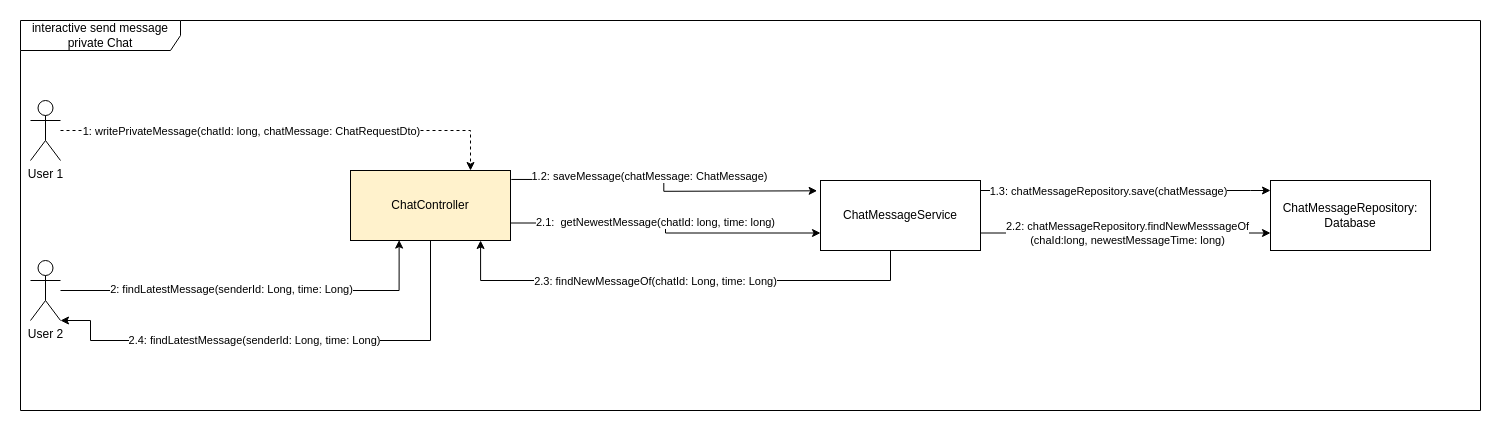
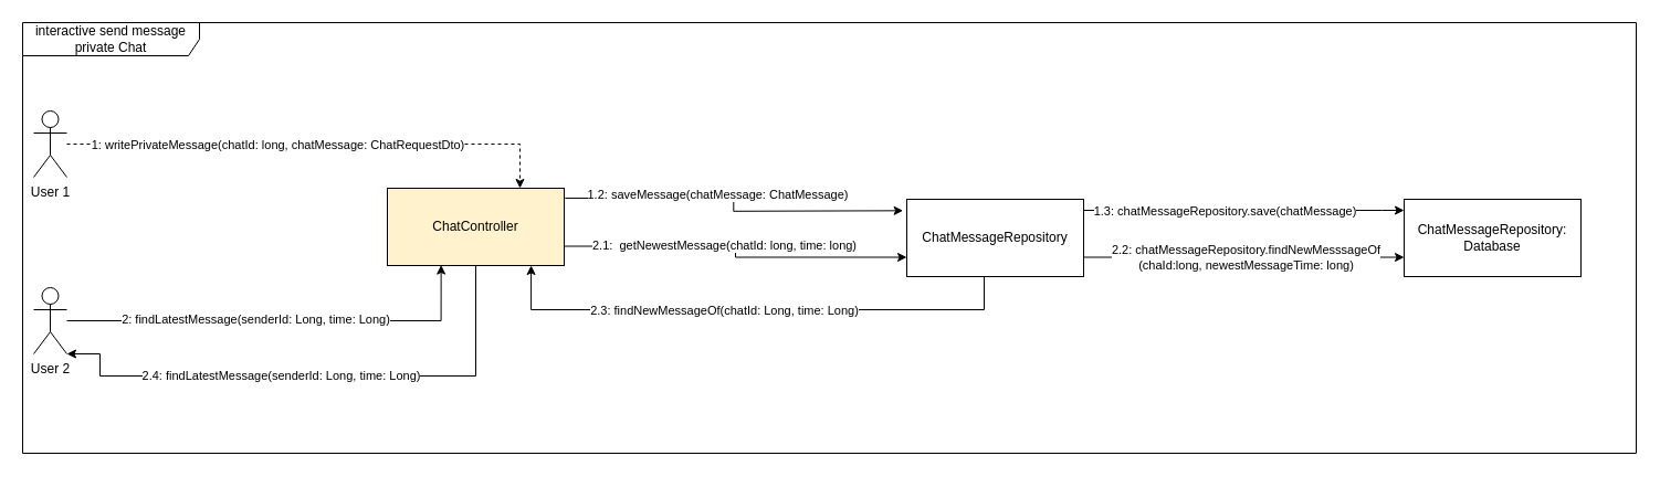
- <mxCell id="15" value="ChatMessageService" style="html=1;align=center;verticalAlign=middle;dashed=0;whiteSpace=wrap;" vertex="1" parent="2"><mxGeometry x="800" y="160" width="160" height="70" as="geometry" /></mxCell>
+ <mxCell id="15" value="ChatMessageRepository" style="html=1;align=center;verticalAlign=middle;dashed=0;whiteSpace=wrap;" vertex="1" parent="2"><mxGeometry x="800" y="160" width="160" height="70" as="geometry" /></mxCell>
